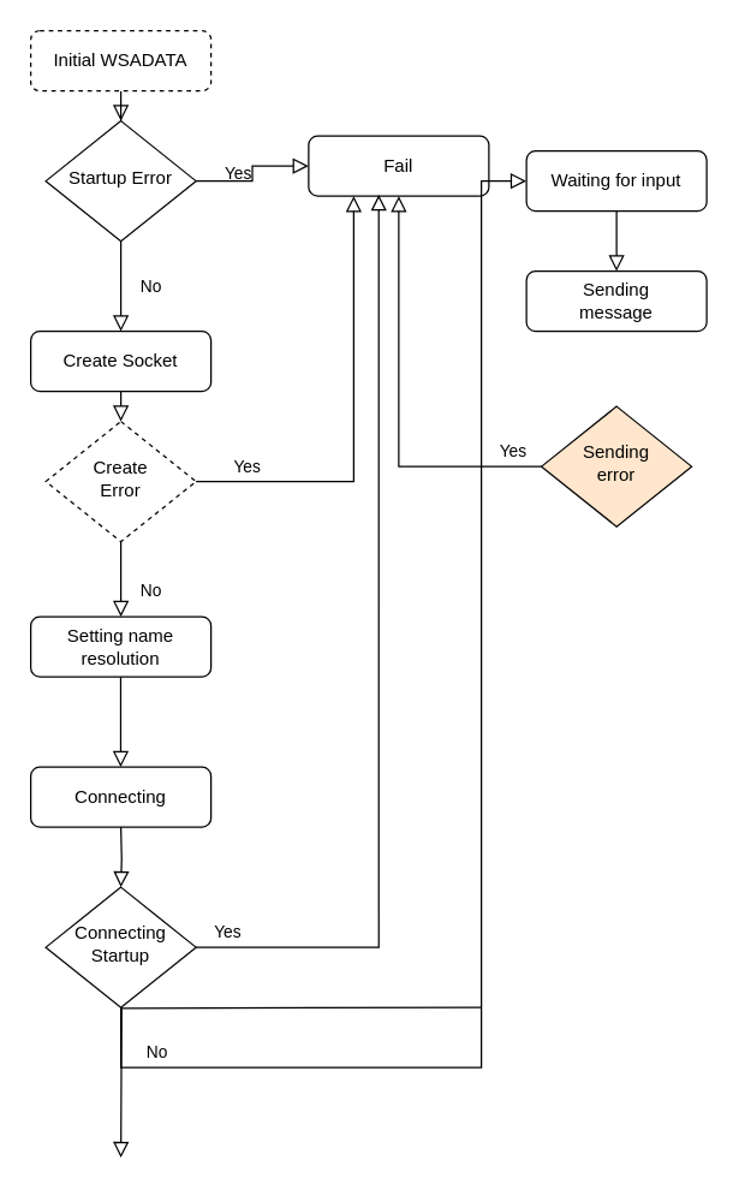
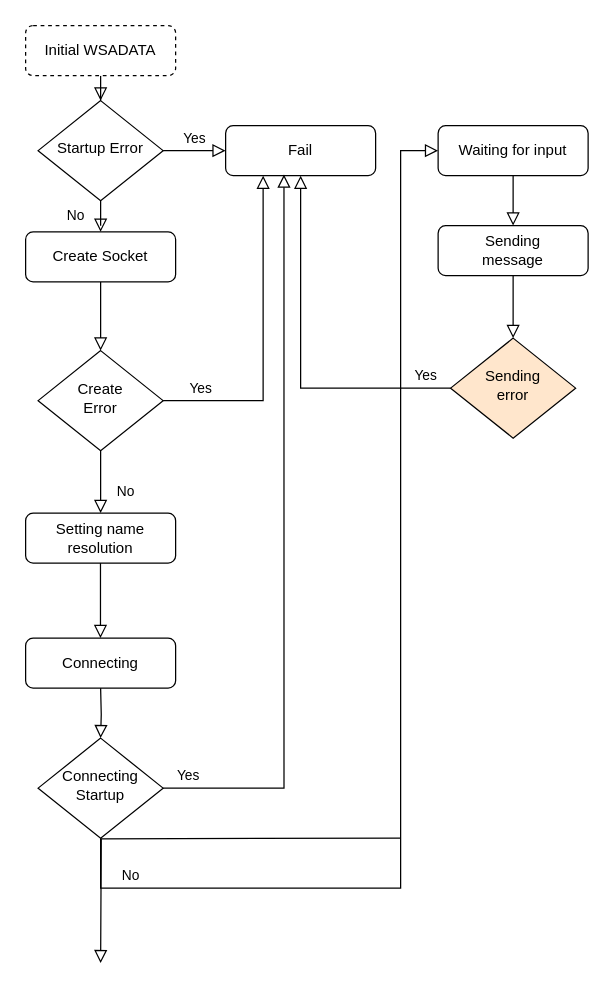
- <mxCell id="7" value="Fail" style="rounded=1;whiteSpace=wrap;html=1;fontSize=12;glass=0;strokeWidth=1;shadow=0;" vertex="1" parent="1"><mxGeometry x="205" y="90" width="120" height="40" as="geometry" /></mxCell>
+ <mxCell id="7" value="Fail" style="rounded=1;whiteSpace=wrap;html=1;fontSize=12;glass=0;strokeWidth=1;shadow=0;" vertex="1" parent="1"><mxGeometry x="180" y="100" width="120" height="40" as="geometry" /></mxCell>
+ <mxCell id="25" value="" style="rounded=0;html=1;jettySize=auto;orthogonalLoop=1;fontSize=11;endArrow=block;endFill=0;endSize=8;strokeWidth=1;shadow=0;labelBackgroundColor=none;edgeStyle=orthogonalEdgeStyle;entryX=0.5;entryY=0;entryDx=0;entryDy=0;exitX=0.5;exitY=1;exitDx=0;exitDy=0;" edge="1" parent="1" source="23" target="24"><mxGeometry y="20" relative="1" as="geometry"><mxPoint as="offset" /><mxPoint x="409.66" y="230" as="sourcePoint" /><mxPoint x="409.66" y="270" as="targetPoint" /></mxGeometry></mxCell>
- <mxCell id="12" value="Create Socket" style="rounded=1;whiteSpace=wrap;html=1;fontSize=12;glass=0;strokeWidth=1;shadow=0;" vertex="1" parent="1"><mxGeometry x="20" y="220" width="120" height="40" as="geometry" /></mxCell>
+ <mxCell id="12" value="Create Socket" style="rounded=1;whiteSpace=wrap;html=1;fontSize=12;glass=0;strokeWidth=1;shadow=0;" vertex="1" parent="1"><mxGeometry x="20" y="185" width="120" height="40" as="geometry" /></mxCell>
- <mxCell id="10" value="Create&lt;br&gt;Error" style="rhombus;whiteSpace=wrap;html=1;shadow=0;fontFamily=Helvetica;fontSize=12;align=center;strokeWidth=1;spacing=6;spacingTop=-4;dashed=1;" vertex="1" parent="1"><mxGeometry x="30" y="280" width="100" height="80" as="geometry" /></mxCell>
+ <mxCell id="10" value="Create&lt;br&gt;Error" style="rhombus;whiteSpace=wrap;html=1;shadow=0;fontFamily=Helvetica;fontSize=12;align=center;strokeWidth=1;spacing=6;spacingTop=-4;" vertex="1" parent="1"><mxGeometry x="30" y="280" width="100" height="80" as="geometry" /></mxCell>
